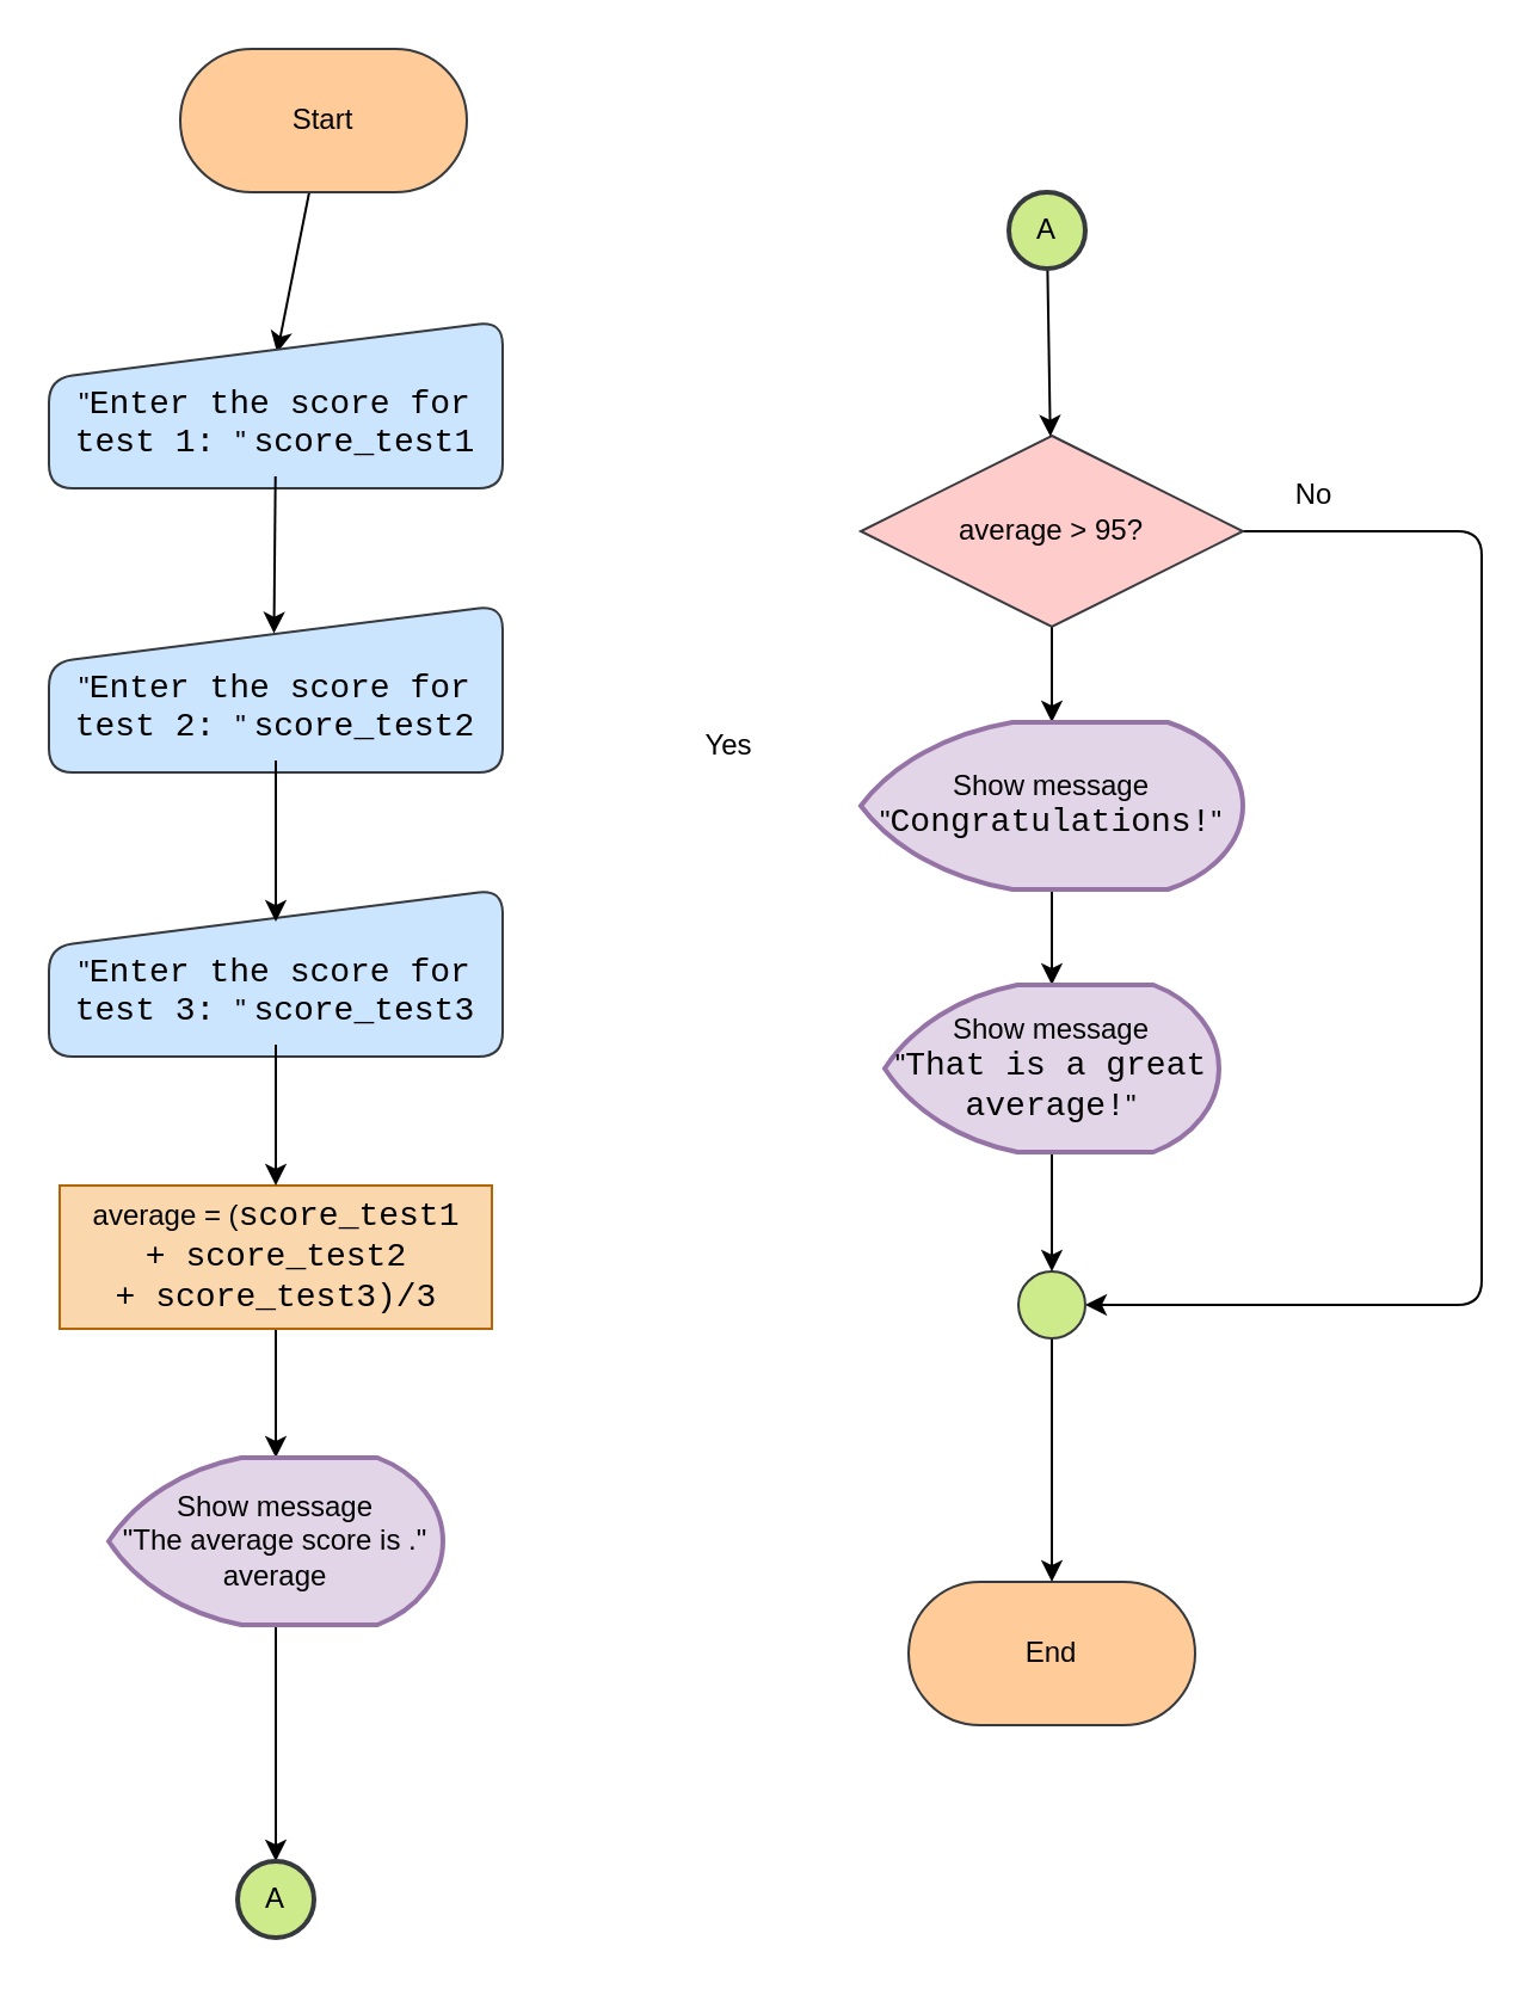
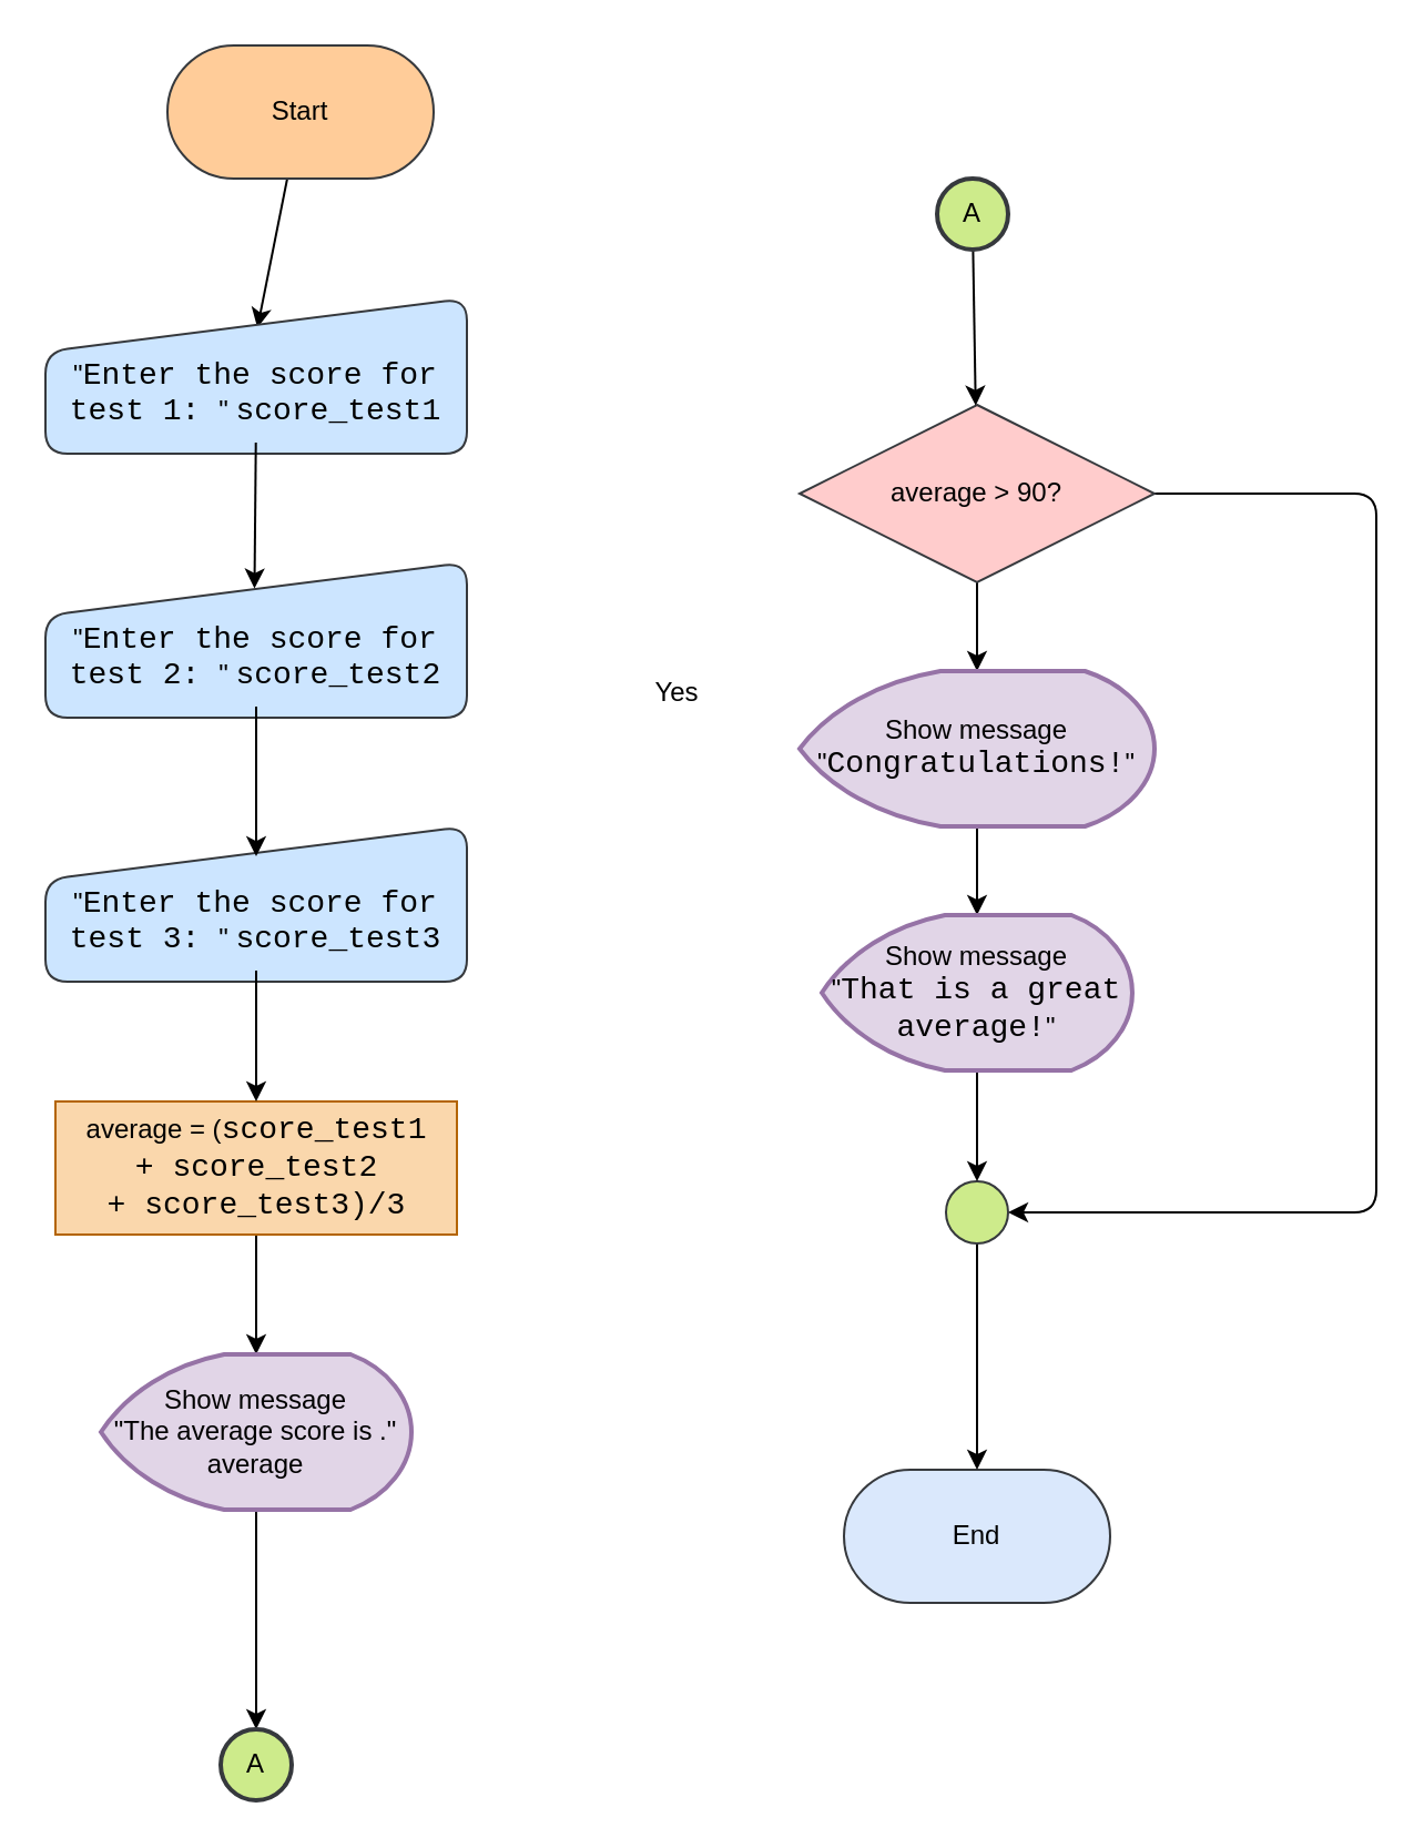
- <mxCell id="12" value="No" style="text;strokeColor=none;align=center;fillColor=none;html=1;verticalAlign=middle;whiteSpace=wrap;rounded=0;" vertex="1" parent="1"><mxGeometry x="520" y="192" width="60" height="30" as="geometry" /></mxCell>
- <mxCell id="7" value="average&amp;nbsp;&amp;gt; 95?" style="rhombus;whiteSpace=wrap;html=1;rounded=0;fillColor=#ffcccc;strokeColor=#36393d;fontColor=#000000;" vertex="1" parent="1"><mxGeometry x="360" y="182" width="160" height="80" as="geometry" /></mxCell>
+ <mxCell id="7" value="average&amp;nbsp;&amp;gt; 90?" style="rhombus;whiteSpace=wrap;html=1;rounded=0;fillColor=#ffcccc;strokeColor=#36393d;fontColor=#000000;" vertex="1" parent="1"><mxGeometry x="360" y="182" width="160" height="80" as="geometry" /></mxCell>
- <mxCell id="4" value="End" style="rounded=1;whiteSpace=wrap;html=1;arcSize=50;fillColor=#ffcc99;strokeColor=#36393d;fontColor=#000000;" vertex="1" parent="1"><mxGeometry x="380" y="662" width="120" height="60" as="geometry" /></mxCell>
+ <mxCell id="4" value="End" style="rounded=1;whiteSpace=wrap;html=1;arcSize=50;fillColor=#dae8fc;strokeColor=#36393d;fontColor=#000000;" vertex="1" parent="1"><mxGeometry x="380" y="662" width="120" height="60" as="geometry" /></mxCell>
